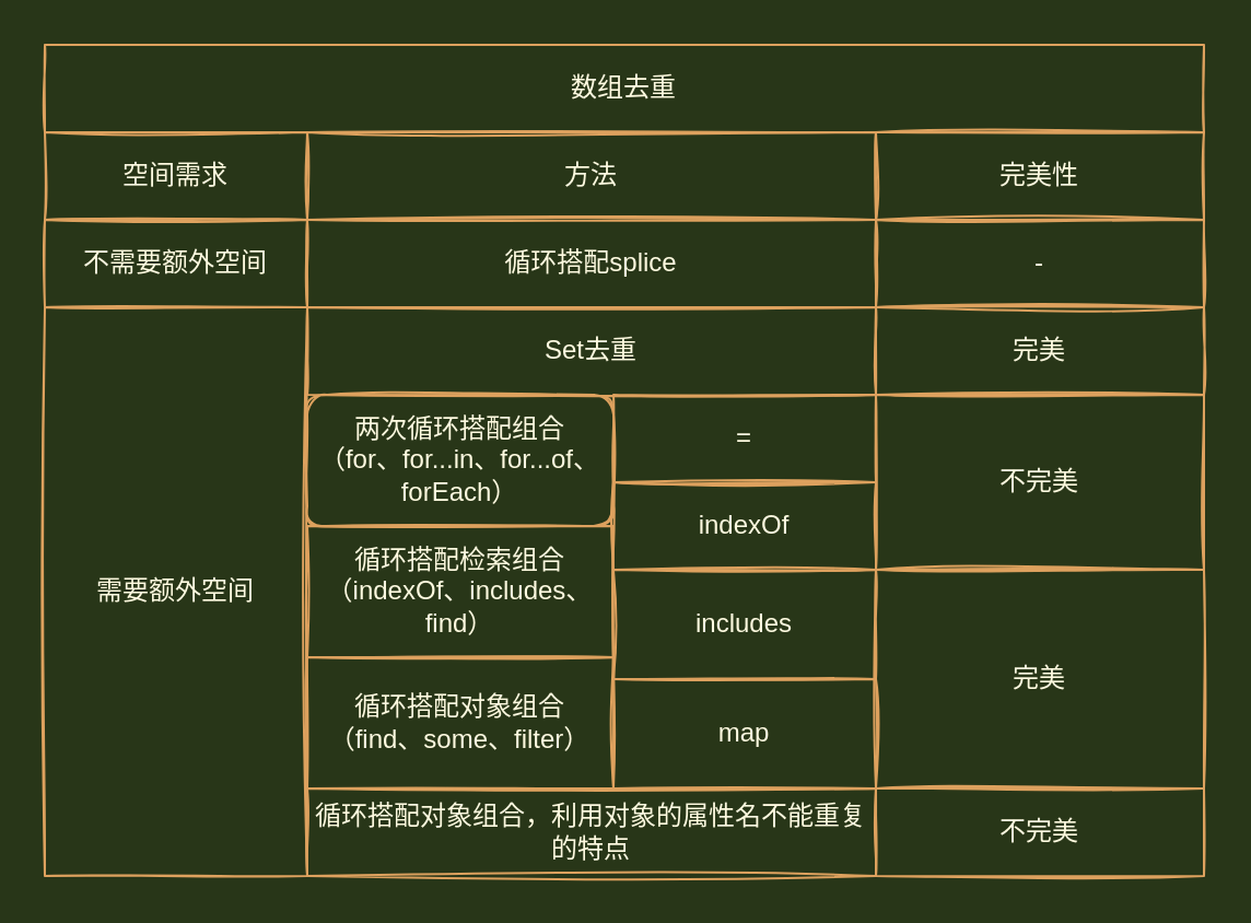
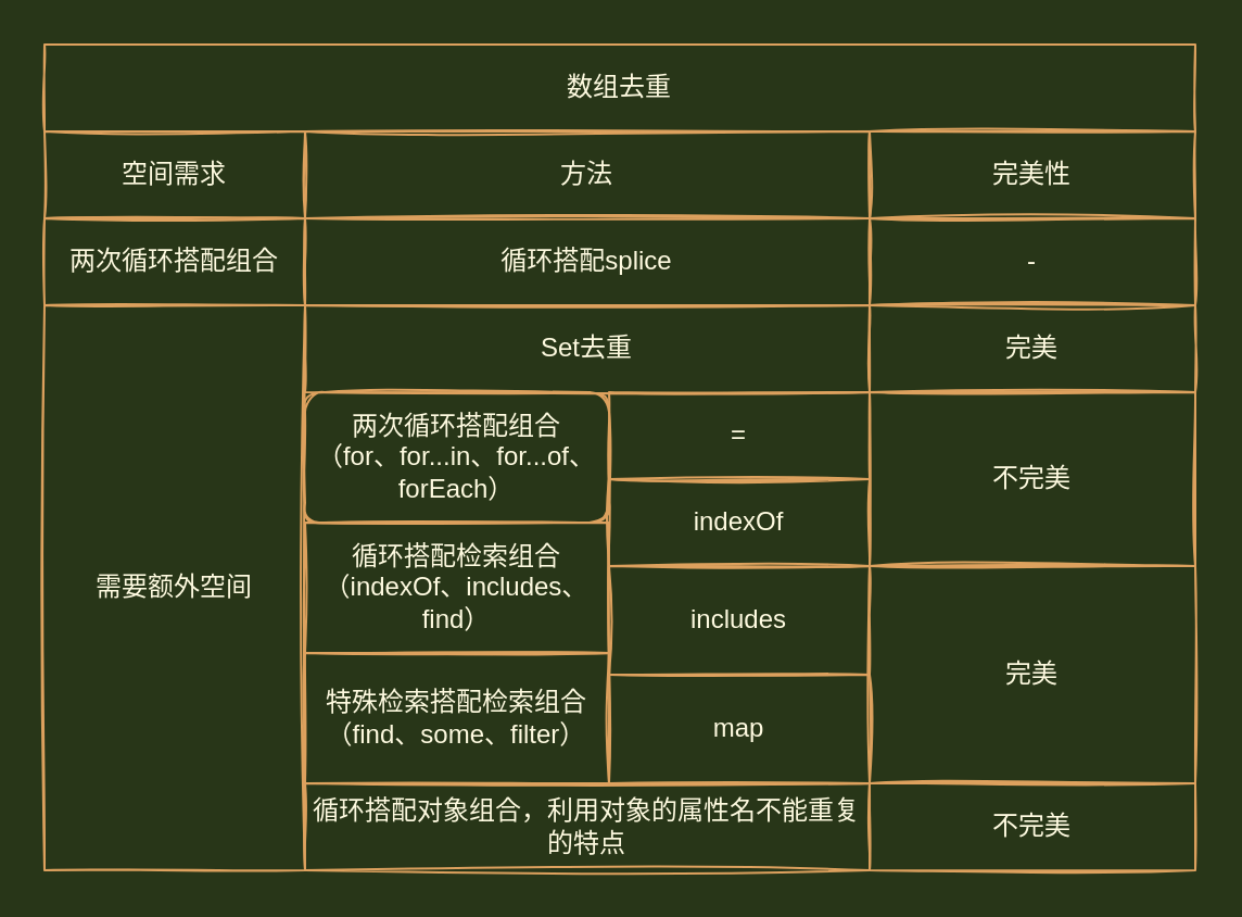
- <mxCell id="4" value="不需要额外空间" style="rounded=0;whiteSpace=wrap;html=1;fillColor=none;strokeColor=#DDA15E;fontColor=#FEFAE0;sketch=1;" vertex="1" parent="1"><mxGeometry x="20" y="100" width="120" height="40" as="geometry" /></mxCell>
+ <mxCell id="4" value="两次循环搭配组合" style="rounded=0;whiteSpace=wrap;html=1;fillColor=none;strokeColor=#DDA15E;fontColor=#FEFAE0;sketch=1;" vertex="1" parent="1"><mxGeometry x="20" y="100" width="120" height="40" as="geometry" /></mxCell>
- <mxCell id="11" value="循环搭配对象组合&lt;br&gt;（find、some、filter）" style="rounded=0;whiteSpace=wrap;html=1;fillColor=none;strokeColor=#DDA15E;fontColor=#FEFAE0;sketch=1;" vertex="1" parent="1"><mxGeometry x="140" y="300" width="140" height="60" as="geometry" /></mxCell>
+ <mxCell id="11" value="特殊检索搭配检索组合&lt;br&gt;（find、some、filter）" style="rounded=0;whiteSpace=wrap;html=1;fillColor=none;strokeColor=#DDA15E;fontColor=#FEFAE0;sketch=1;" vertex="1" parent="1"><mxGeometry x="140" y="300" width="140" height="60" as="geometry" /></mxCell>
